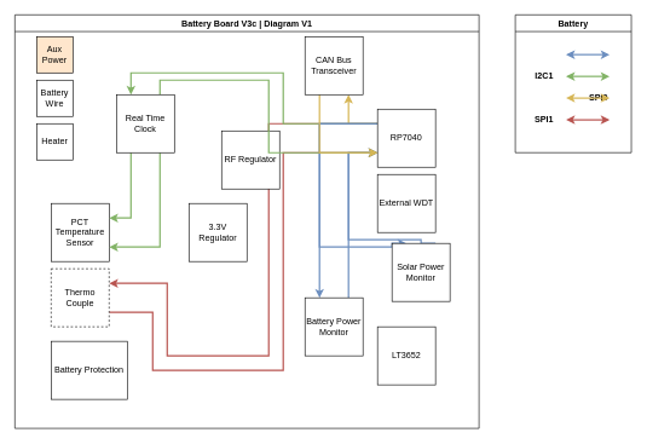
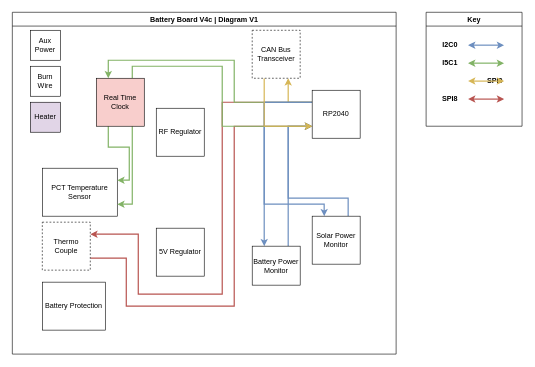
- <mxCell id="2" value="Battery Board V3c | Diagram V1" style="swimlane;whiteSpace=wrap;html=1;" vertex="1" parent="1"><mxGeometry x="20" y="20" width="640" height="570" as="geometry" /></mxCell>
+ <mxCell id="2" value="Battery Board V4c | Diagram V1" style="swimlane;whiteSpace=wrap;html=1;" vertex="1" parent="1"><mxGeometry x="20" y="20" width="640" height="570" as="geometry" /></mxCell>
- <mxCell id="31" value="Battery" style="swimlane;whiteSpace=wrap;html=1;" vertex="1" parent="1"><mxGeometry x="710" y="20" width="160" height="190" as="geometry" /></mxCell>
+ <mxCell id="31" value="Key" style="swimlane;whiteSpace=wrap;html=1;" vertex="1" parent="1"><mxGeometry x="710" y="20" width="160" height="190" as="geometry" /></mxCell>
- <mxCell id="30" value="Aux Power" style="whiteSpace=wrap;html=1;aspect=fixed;fillColor=#ffe6cc;" vertex="1" parent="2"><mxGeometry x="30" y="30" width="50" height="50" as="geometry" /></mxCell>
+ <mxCell id="30" value="Aux Power" style="whiteSpace=wrap;html=1;aspect=fixed;" vertex="1" parent="2"><mxGeometry x="30" y="30" width="50" height="50" as="geometry" /></mxCell>
+ <mxCell id="32" value="&lt;b&gt;I2C0&lt;/b&gt;" style="text;html=1;align=center;verticalAlign=middle;whiteSpace=wrap;rounded=0;" vertex="1" parent="31"><mxGeometry x="10" y="40" width="60" height="30" as="geometry" /></mxCell>
- <mxCell id="26" value="CAN Bus Transceiver" style="whiteSpace=wrap;html=1;aspect=fixed;" vertex="1" parent="2"><mxGeometry x="400" y="30" width="80" height="80" as="geometry" /></mxCell>
+ <mxCell id="26" value="CAN Bus Transceiver" style="whiteSpace=wrap;html=1;aspect=fixed;dashed=1;" vertex="1" parent="2"><mxGeometry x="400" y="30" width="80" height="80" as="geometry" /></mxCell>
- <mxCell id="36" value="&lt;b&gt;I2C1&lt;/b&gt;" style="text;html=1;align=center;verticalAlign=middle;whiteSpace=wrap;rounded=0;" vertex="1" parent="31"><mxGeometry x="10" y="70" width="60" height="30" as="geometry" /></mxCell>
+ <mxCell id="36" value="&lt;b&gt;I5C1&lt;/b&gt;" style="text;html=1;align=center;verticalAlign=middle;whiteSpace=wrap;rounded=0;" vertex="1" parent="31"><mxGeometry x="10" y="70" width="60" height="30" as="geometry" /></mxCell>
- <mxCell id="28" value="Battery Wire" style="whiteSpace=wrap;html=1;aspect=fixed;" vertex="1" parent="2"><mxGeometry x="30" y="90" width="50" height="50" as="geometry" /></mxCell>
+ <mxCell id="28" value="Burn Wire" style="whiteSpace=wrap;html=1;aspect=fixed;" vertex="1" parent="2"><mxGeometry x="30" y="90" width="50" height="50" as="geometry" /></mxCell>
- <mxCell id="38" value="&lt;b&gt;SPI1&lt;/b&gt;" style="text;html=1;align=center;verticalAlign=middle;whiteSpace=wrap;rounded=0;" vertex="1" parent="31"><mxGeometry x="10" y="130" width="60" height="30" as="geometry" /></mxCell>
+ <mxCell id="38" value="&lt;b&gt;SPI8&lt;/b&gt;" style="text;html=1;align=center;verticalAlign=middle;whiteSpace=wrap;rounded=0;" vertex="1" parent="31"><mxGeometry x="10" y="130" width="60" height="30" as="geometry" /></mxCell>
- <mxCell id="24" value="Real Time Clock" style="whiteSpace=wrap;html=1;aspect=fixed;" vertex="1" parent="2"><mxGeometry x="140" y="110" width="80" height="80" as="geometry" /></mxCell>
+ <mxCell id="24" value="Real Time Clock" style="whiteSpace=wrap;html=1;aspect=fixed;fillColor=#f8cecc;" vertex="1" parent="2"><mxGeometry x="140" y="110" width="80" height="80" as="geometry" /></mxCell>
- <mxCell id="8" value="RP7040" style="whiteSpace=wrap;html=1;aspect=fixed;" vertex="1" parent="2"><mxGeometry x="500" y="130" width="80" height="80" as="geometry" /></mxCell>
+ <mxCell id="8" value="RP2040" style="whiteSpace=wrap;html=1;aspect=fixed;" vertex="1" parent="2"><mxGeometry x="500" y="130" width="80" height="80" as="geometry" /></mxCell>
- <mxCell id="29" value="Heater" style="whiteSpace=wrap;html=1;aspect=fixed;" vertex="1" parent="2"><mxGeometry x="30" y="150" width="50" height="50" as="geometry" /></mxCell>
+ <mxCell id="29" value="Heater" style="whiteSpace=wrap;html=1;aspect=fixed;fillColor=#e1d5e7;" vertex="1" parent="2"><mxGeometry x="30" y="150" width="50" height="50" as="geometry" /></mxCell>
- <mxCell id="15" value="RF Regulator" style="whiteSpace=wrap;html=1;aspect=fixed;" vertex="1" parent="2"><mxGeometry x="285" y="160" width="80" height="80" as="geometry" /></mxCell>
+ <mxCell id="15" value="RF Regulator" style="whiteSpace=wrap;html=1;aspect=fixed;" vertex="1" parent="2"><mxGeometry x="240" y="160" width="80" height="80" as="geometry" /></mxCell>
- <mxCell id="27" value="External WDT" style="whiteSpace=wrap;html=1;aspect=fixed;" vertex="1" parent="2"><mxGeometry x="500" y="220" width="80" height="80" as="geometry" /></mxCell>
- <mxCell id="20" value="PCT Temperature Sensor" style="whiteSpace=wrap;html=1;aspect=fixed;" vertex="1" parent="2"><mxGeometry x="50" y="260" width="80" height="80" as="geometry" /></mxCell>
+ <mxCell id="20" value="PCT Temperature Sensor" style="whiteSpace=wrap;html=1;aspect=fixed;" vertex="1" parent="2"><mxGeometry x="50" y="260" width="125" height="80" as="geometry" /></mxCell>
- <mxCell id="16" value="3.3V Regulator" style="whiteSpace=wrap;html=1;aspect=fixed;" vertex="1" parent="2"><mxGeometry x="240" y="260" width="80" height="80" as="geometry" /></mxCell>
- <mxCell id="14" value="Solar Power Monitor" style="whiteSpace=wrap;html=1;aspect=fixed;" vertex="1" parent="2"><mxGeometry x="520" y="315" width="80" height="80" as="geometry" /></mxCell>
+ <mxCell id="14" value="Solar Power Monitor" style="whiteSpace=wrap;html=1;aspect=fixed;" vertex="1" parent="2"><mxGeometry x="500" y="340" width="80" height="80" as="geometry" /></mxCell>
+ <mxCell id="17" value="5V Regulator" style="whiteSpace=wrap;html=1;aspect=fixed;" vertex="1" parent="2"><mxGeometry x="240" y="360" width="80" height="80" as="geometry" /></mxCell>
- <mxCell id="12" value="Battery Power Monitor" style="whiteSpace=wrap;html=1;aspect=fixed;" vertex="1" parent="2"><mxGeometry x="400" y="390" width="80" height="80" as="geometry" /></mxCell>
+ <mxCell id="12" value="Battery Power Monitor" style="whiteSpace=wrap;html=1;aspect=fixed;" vertex="1" parent="2"><mxGeometry x="400" y="390" width="80" height="65" as="geometry" /></mxCell>
- <mxCell id="9" value="LT3652" style="whiteSpace=wrap;html=1;aspect=fixed;" vertex="1" parent="2"><mxGeometry x="500" y="430" width="80" height="80" as="geometry" /></mxCell>
